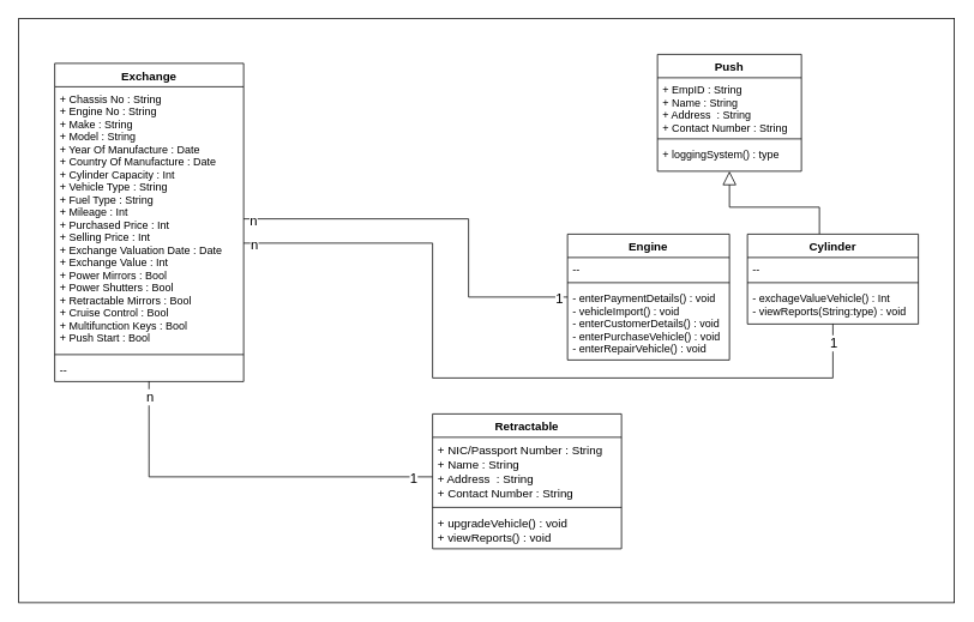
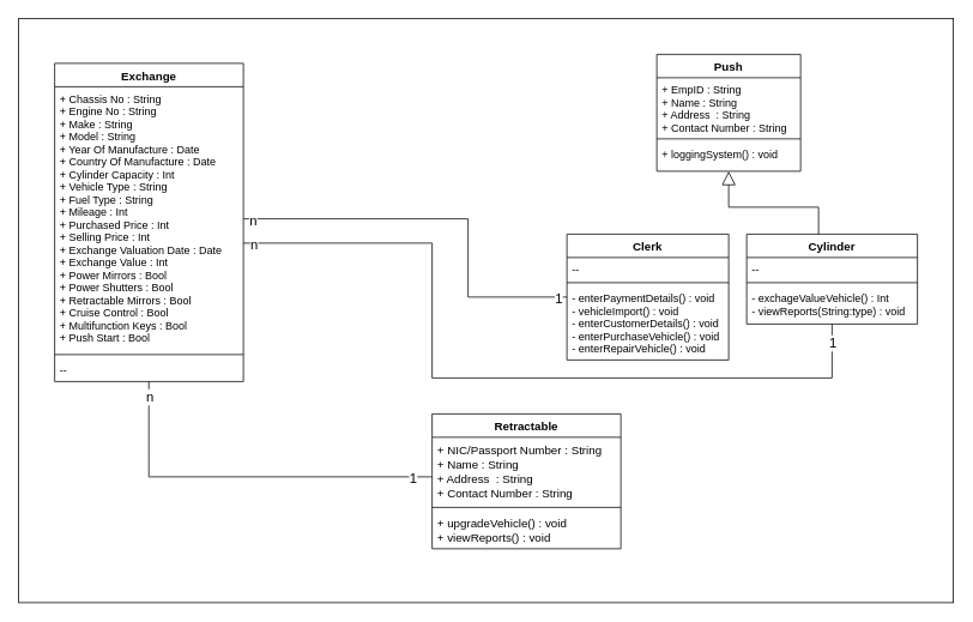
- <mxCell id="12" value="+ loggingSystem() : type" style="text;strokeColor=none;fillColor=none;align=left;verticalAlign=top;spacingLeft=4;spacingRight=4;overflow=hidden;rotatable=0;points=[[0,0.5],[1,0.5]];portConstraint=eastwest;" vertex="1" parent="9"><mxGeometry y="98" width="160" height="32" as="geometry" /></mxCell>
+ <mxCell id="12" value="+ loggingSystem() : void" style="text;strokeColor=none;fillColor=none;align=left;verticalAlign=top;spacingLeft=4;spacingRight=4;overflow=hidden;rotatable=0;points=[[0,0.5],[1,0.5]];portConstraint=eastwest;" vertex="1" parent="9"><mxGeometry y="98" width="160" height="32" as="geometry" /></mxCell>
- <mxCell id="13" value="Engine" style="swimlane;fontStyle=1;align=center;verticalAlign=top;childLayout=stackLayout;horizontal=1;startSize=26;horizontalStack=0;resizeParent=1;resizeParentMax=0;resizeLast=0;collapsible=1;marginBottom=0;fontSize=13;" vertex="1" parent="2"><mxGeometry x="610" y="240" width="180" height="140" as="geometry" /></mxCell>
+ <mxCell id="13" value="Clerk" style="swimlane;fontStyle=1;align=center;verticalAlign=top;childLayout=stackLayout;horizontal=1;startSize=26;horizontalStack=0;resizeParent=1;resizeParentMax=0;resizeLast=0;collapsible=1;marginBottom=0;fontSize=13;" vertex="1" parent="2"><mxGeometry x="610" y="240" width="180" height="140" as="geometry" /></mxCell>
